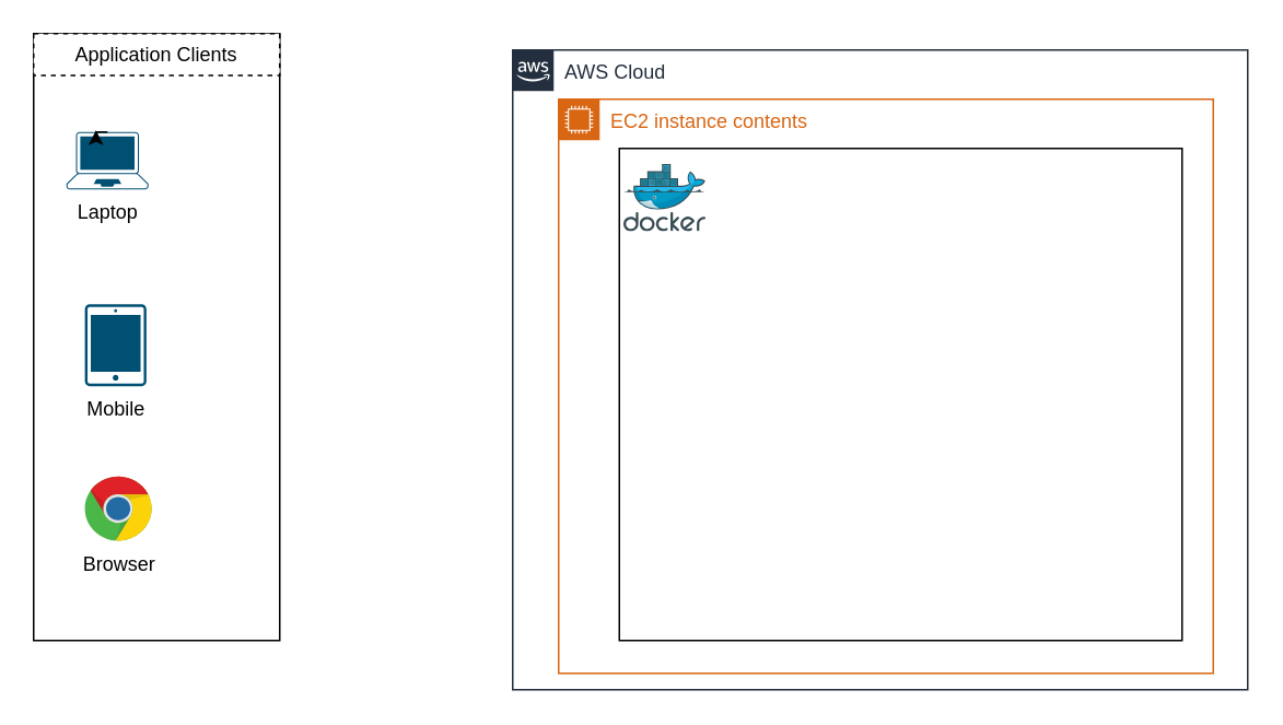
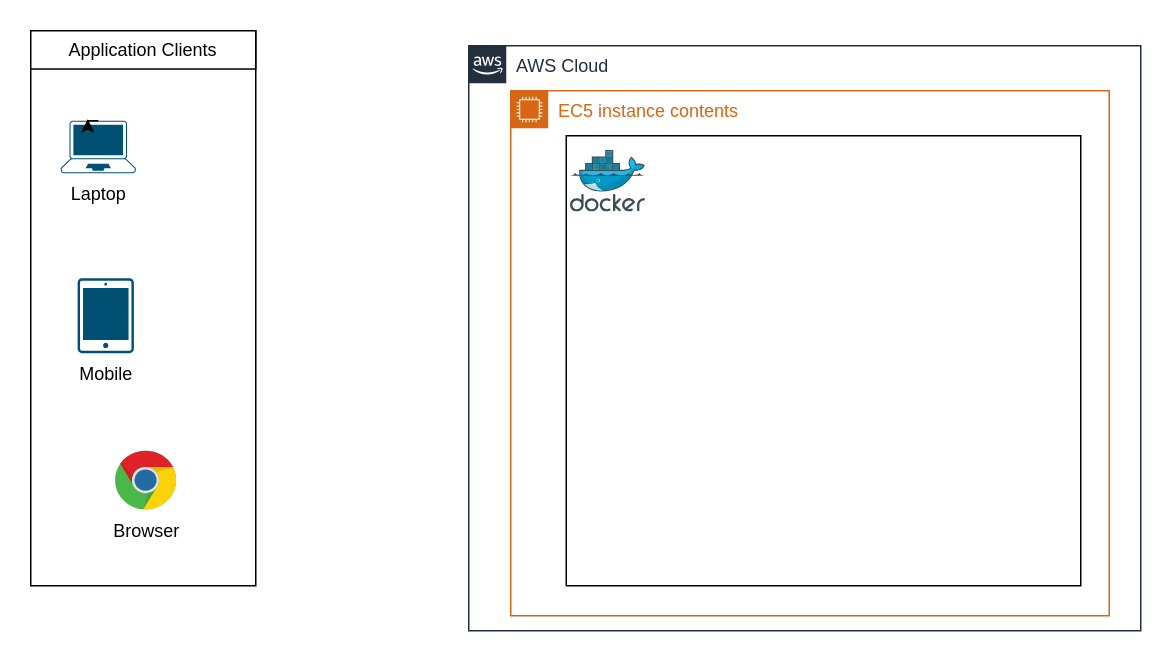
- <mxCell id="6" value="Application Clients" style="whiteSpace=wrap;html=1;movable=1;resizable=1;rotatable=1;deletable=1;editable=1;locked=0;connectable=1;dashed=1;" vertex="1" parent="2"><mxGeometry width="150" height="25.517" as="geometry" /></mxCell>
+ <mxCell id="6" value="Application Clients" style="whiteSpace=wrap;html=1;movable=1;resizable=1;rotatable=1;deletable=1;editable=1;locked=0;connectable=1;" vertex="1" parent="2"><mxGeometry width="150" height="25.517" as="geometry" /></mxCell>
- <mxCell id="10" value="EC2 instance contents" style="points=[[0,0],[0.25,0],[0.5,0],[0.75,0],[1,0],[1,0.25],[1,0.5],[1,0.75],[1,1],[0.75,1],[0.5,1],[0.25,1],[0,1],[0,0.75],[0,0.5],[0,0.25]];outlineConnect=0;gradientColor=none;html=1;whiteSpace=wrap;fontSize=12;fontStyle=0;container=1;pointerEvents=0;collapsible=0;recursiveResize=0;shape=mxgraph.aws4.group;grIcon=mxgraph.aws4.group_ec2_instance_contents;strokeColor=#D86613;fillColor=none;verticalAlign=top;align=left;spacingLeft=30;fontColor=#D86613;dashed=0;" vertex="1" parent="9"><mxGeometry x="28" y="30" width="399" height="350" as="geometry" /></mxCell>
+ <mxCell id="10" value="EC5 instance contents" style="points=[[0,0],[0.25,0],[0.5,0],[0.75,0],[1,0],[1,0.25],[1,0.5],[1,0.75],[1,1],[0.75,1],[0.5,1],[0.25,1],[0,1],[0,0.75],[0,0.5],[0,0.25]];outlineConnect=0;gradientColor=none;html=1;whiteSpace=wrap;fontSize=12;fontStyle=0;container=1;pointerEvents=0;collapsible=0;recursiveResize=0;shape=mxgraph.aws4.group;grIcon=mxgraph.aws4.group_ec2_instance_contents;strokeColor=#D86613;fillColor=none;verticalAlign=top;align=left;spacingLeft=30;fontColor=#D86613;dashed=0;" vertex="1" parent="9"><mxGeometry x="28" y="30" width="399" height="350" as="geometry" /></mxCell>
- <mxCell id="8" value="Browser" style="dashed=0;outlineConnect=0;html=1;align=center;labelPosition=center;verticalLabelPosition=bottom;verticalAlign=top;shape=mxgraph.weblogos.chrome" vertex="1" parent="2"><mxGeometry x="31.25" y="270" width="41.2" height="40" as="geometry" /></mxCell>
+ <mxCell id="8" value="Browser" style="dashed=0;outlineConnect=0;html=1;align=center;labelPosition=center;verticalLabelPosition=bottom;verticalAlign=top;shape=mxgraph.weblogos.chrome" vertex="1" parent="2"><mxGeometry x="56.25" y="280" width="41.2" height="40" as="geometry" /></mxCell>
